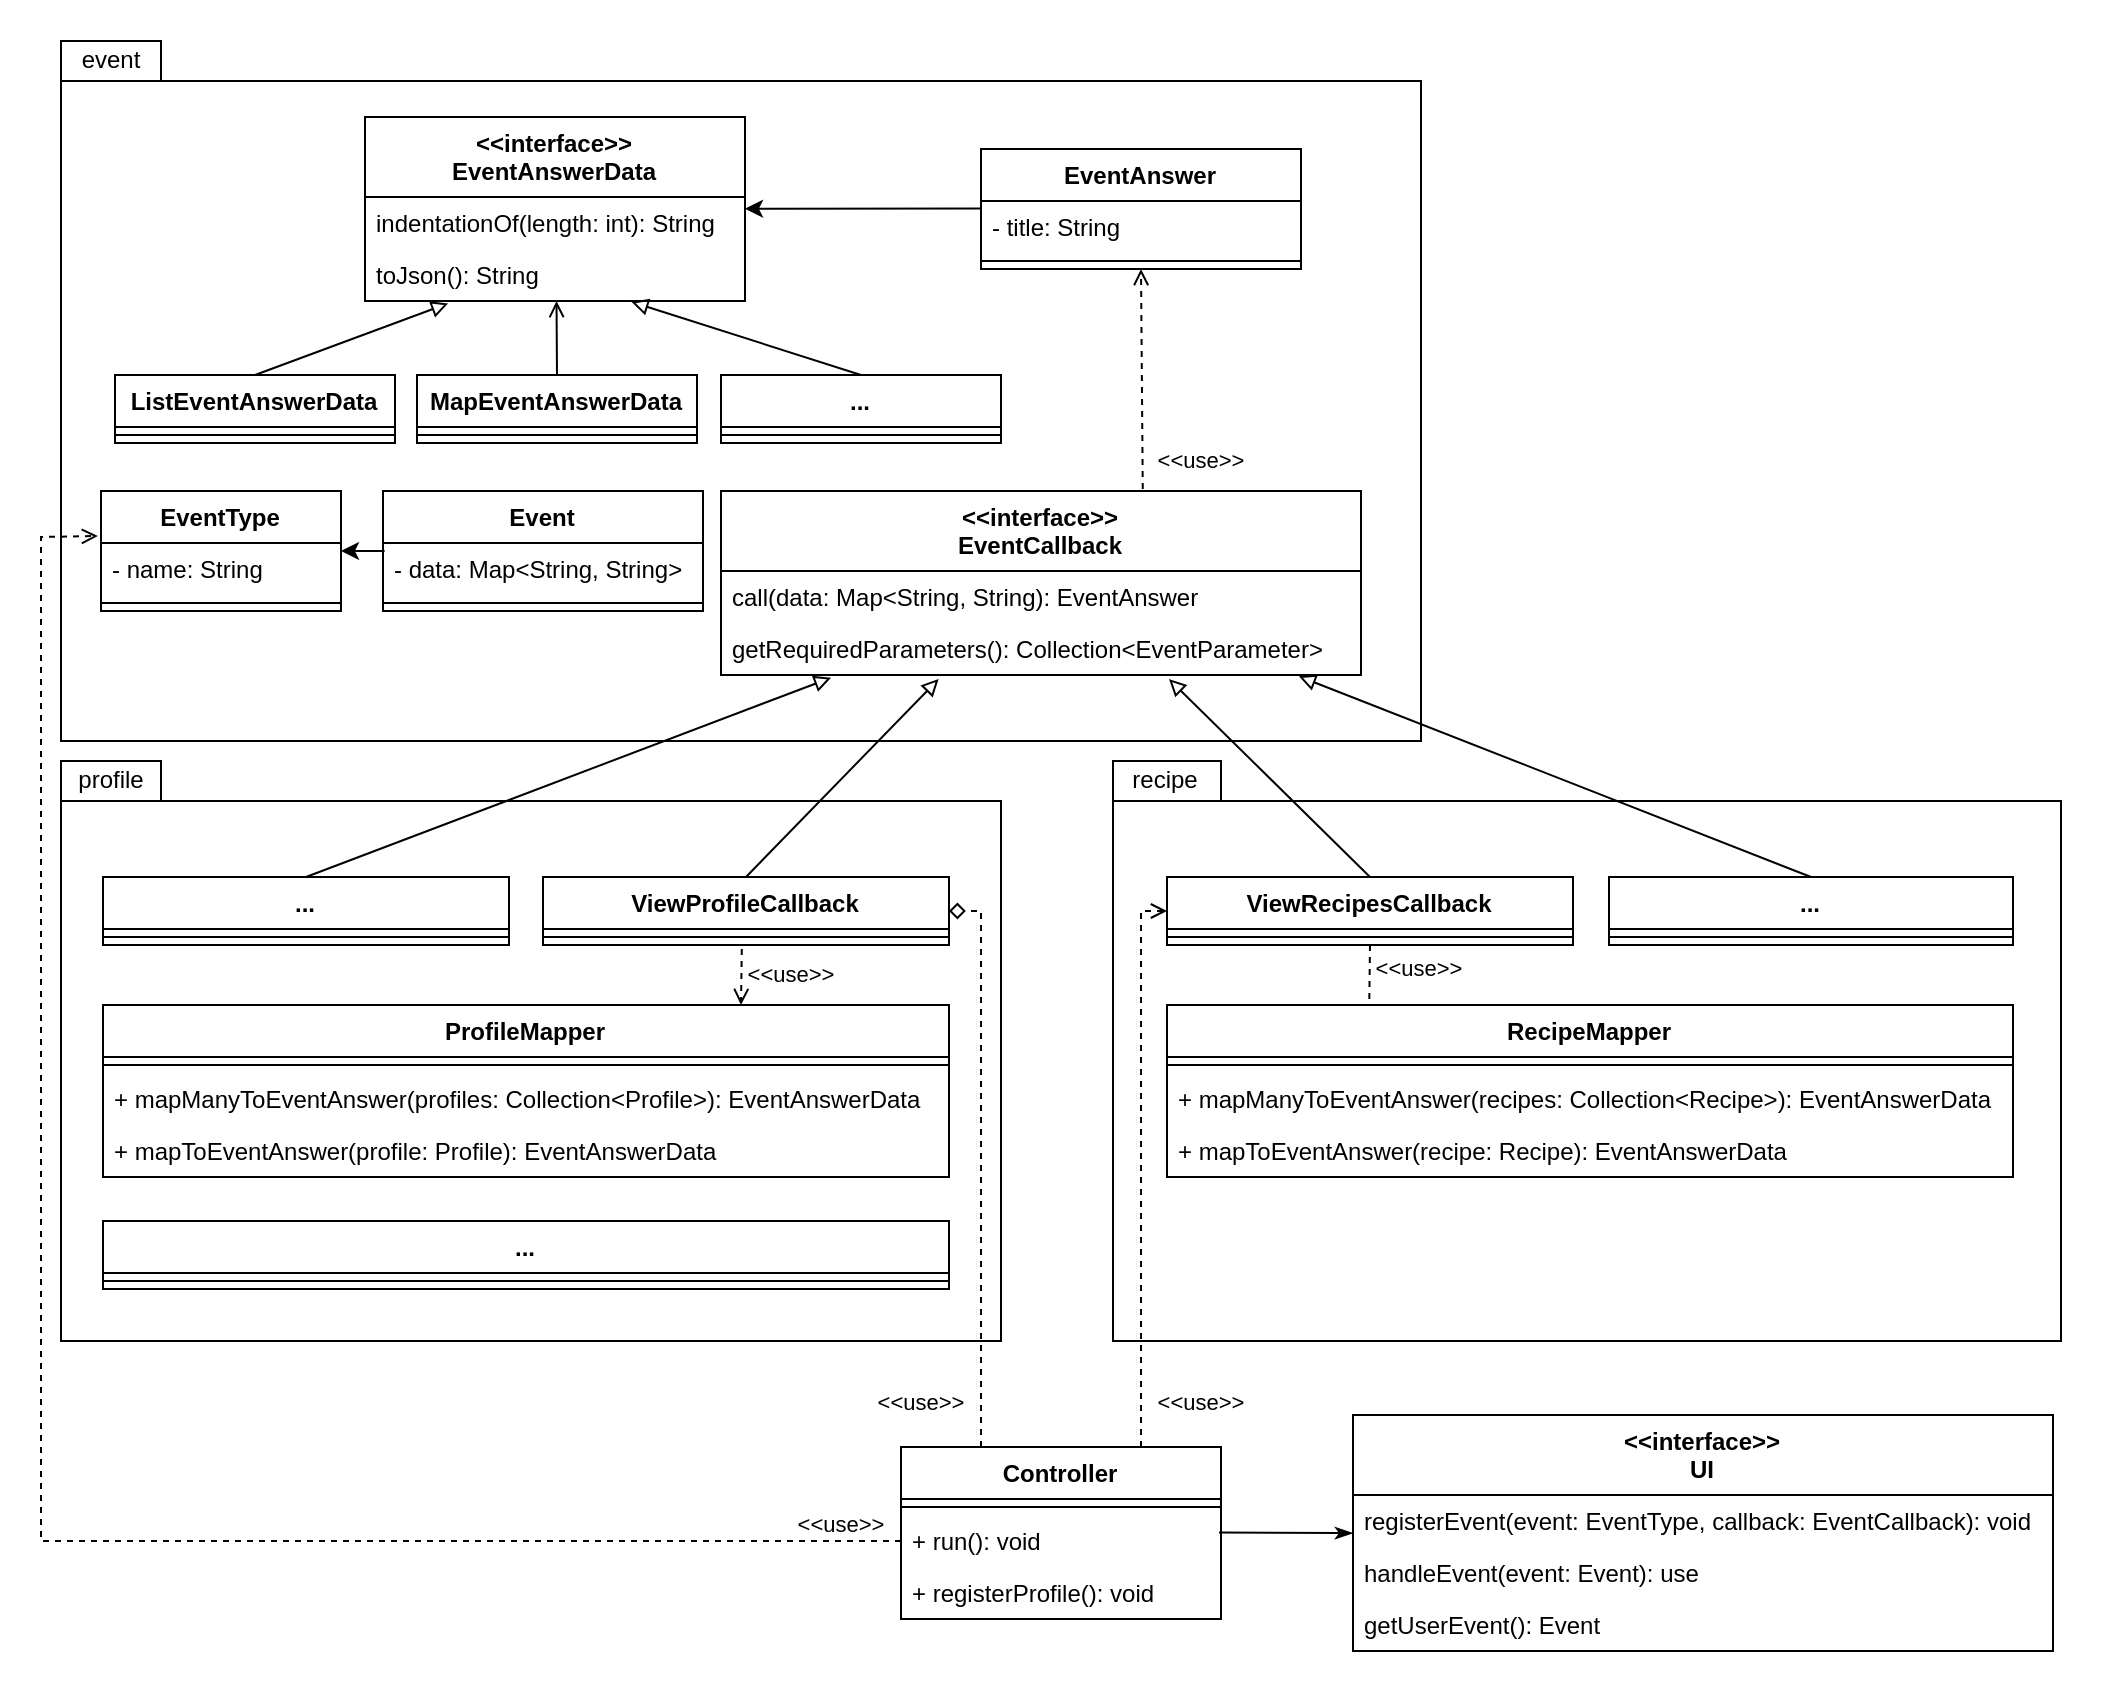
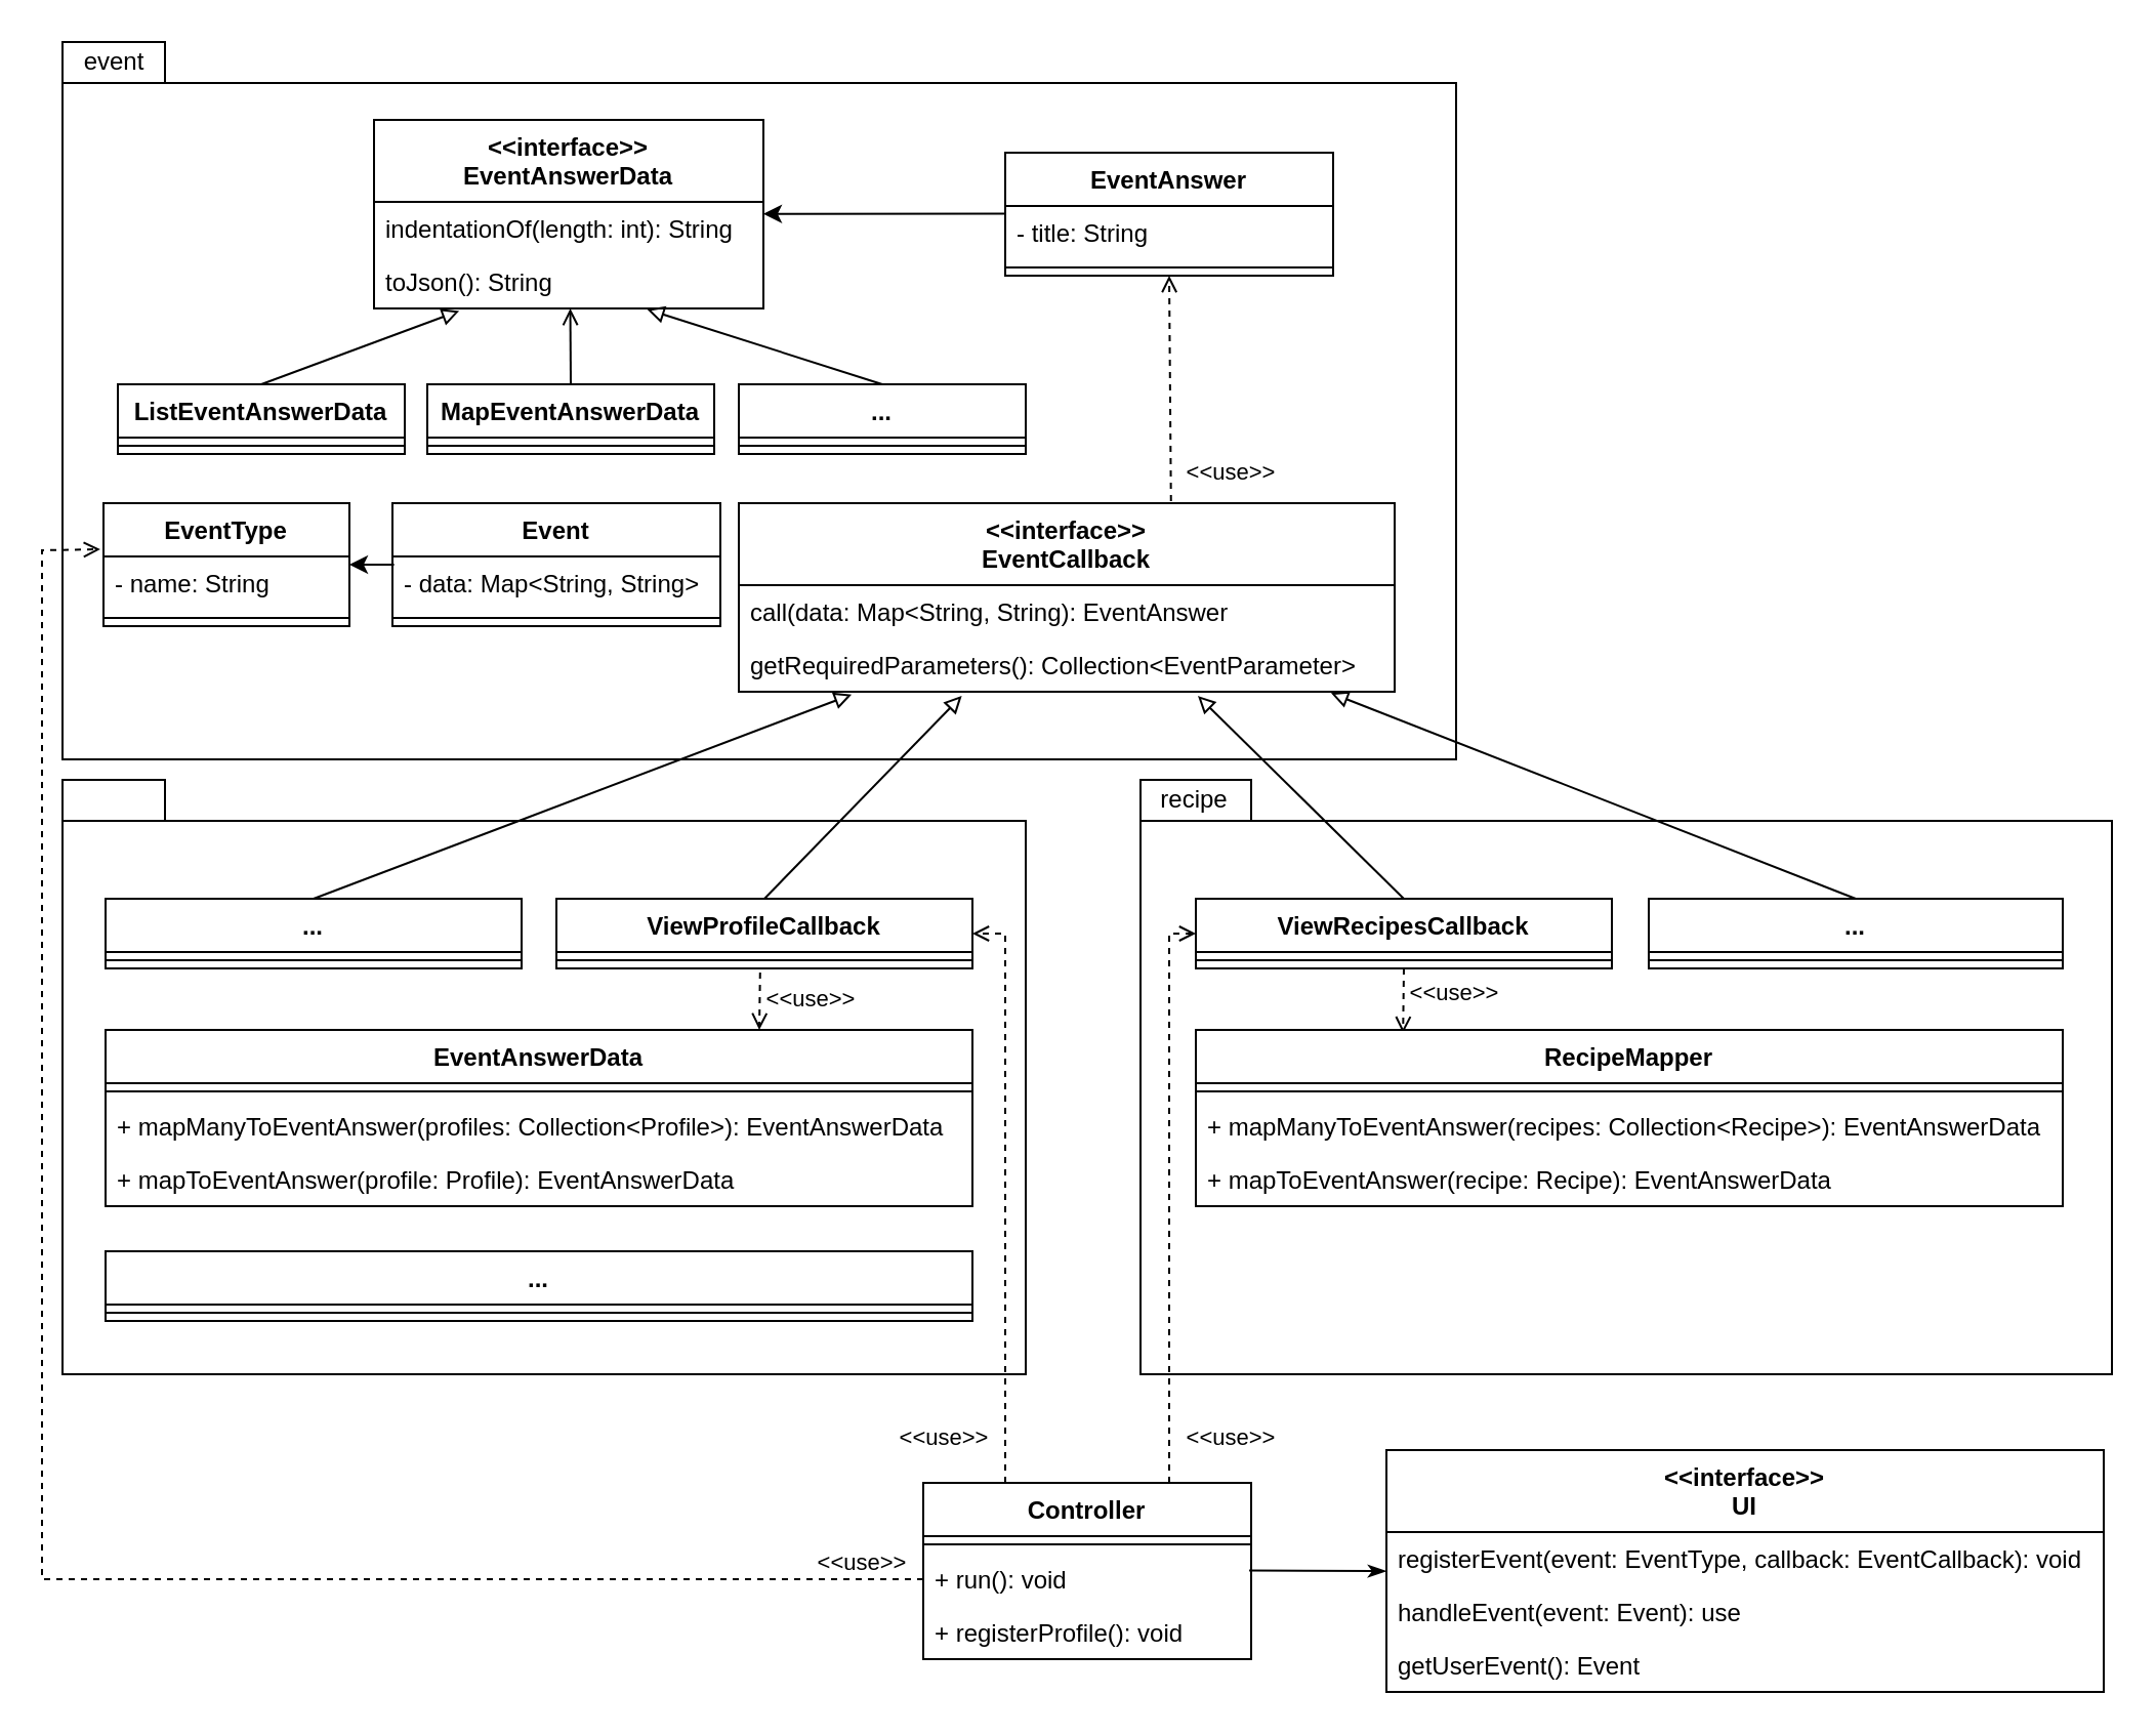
- <mxCell id="75" value="profile" style="text;html=1;strokeColor=none;fillColor=none;align=center;verticalAlign=middle;whiteSpace=wrap;rounded=0;" parent="1" vertex="1"><mxGeometry x="30" y="380" width="51" height="20" as="geometry" /></mxCell>
- <mxCell id="34" style="edgeStyle=none;rounded=0;orthogonalLoop=1;jettySize=auto;html=1;exitX=0.25;exitY=0;exitDx=0;exitDy=0;entryX=1;entryY=0.5;entryDx=0;entryDy=0;endArrow=diamond;endFill=0;dashed=1;" parent="1" source="36" target="51" edge="1"><mxGeometry relative="1" as="geometry"><Array as="points"><mxPoint x="490" y="455" /></Array></mxGeometry></mxCell>
+ <mxCell id="34" style="edgeStyle=none;rounded=0;orthogonalLoop=1;jettySize=auto;html=1;exitX=0.25;exitY=0;exitDx=0;exitDy=0;entryX=1;entryY=0.5;entryDx=0;entryDy=0;endArrow=open;endFill=0;dashed=1;" parent="1" source="36" target="51" edge="1"><mxGeometry relative="1" as="geometry"><Array as="points"><mxPoint x="490" y="455" /></Array></mxGeometry></mxCell>
- <mxCell id="53" style="edgeStyle=none;rounded=0;orthogonalLoop=1;jettySize=auto;html=1;exitX=0.5;exitY=1;exitDx=0;exitDy=0;entryX=0.239;entryY=0.019;entryDx=0;entryDy=0;entryPerimeter=0;endArrow=none;endFill=0;dashed=1;" parent="1" source="56" target="61" edge="1"><mxGeometry relative="1" as="geometry" /></mxCell>
+ <mxCell id="53" style="edgeStyle=none;rounded=0;orthogonalLoop=1;jettySize=auto;html=1;exitX=0.5;exitY=1;exitDx=0;exitDy=0;entryX=0.239;entryY=0.019;entryDx=0;entryDy=0;entryPerimeter=0;endArrow=open;endFill=0;dashed=1;" parent="1" source="56" target="61" edge="1"><mxGeometry relative="1" as="geometry" /></mxCell>
- <mxCell id="65" value="ProfileMapper" style="swimlane;fontStyle=1;align=center;verticalAlign=top;childLayout=stackLayout;horizontal=1;startSize=26;horizontalStack=0;resizeParent=1;resizeParentMax=0;resizeLast=0;collapsible=1;marginBottom=0;" parent="1" vertex="1"><mxGeometry x="51" y="502" width="423" height="86" as="geometry" /></mxCell>
+ <mxCell id="65" value="EventAnswerData" style="swimlane;fontStyle=1;align=center;verticalAlign=top;childLayout=stackLayout;horizontal=1;startSize=26;horizontalStack=0;resizeParent=1;resizeParentMax=0;resizeLast=0;collapsible=1;marginBottom=0;" parent="1" vertex="1"><mxGeometry x="51" y="502" width="423" height="86" as="geometry" /></mxCell>
